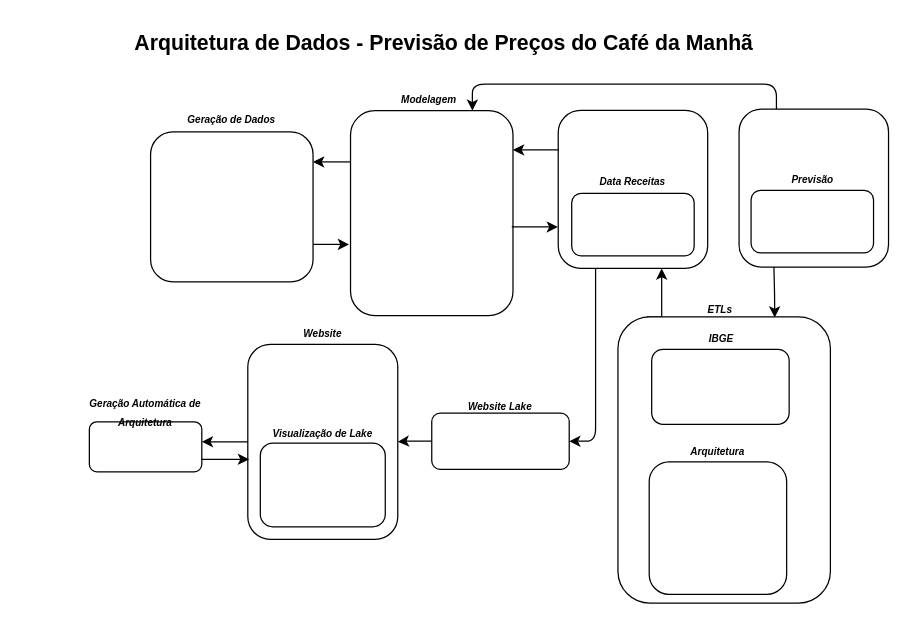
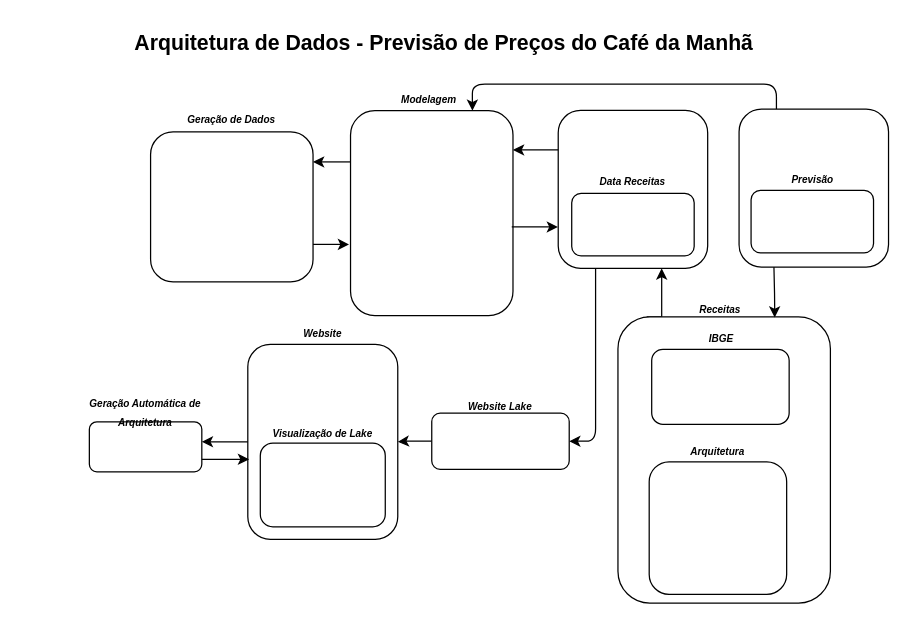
- <mxCell id="26" value="&lt;i&gt;&lt;font style=&quot;font-size: 8px;&quot;&gt;ETLs&lt;/font&gt;&lt;/i&gt;" style="text;html=1;align=center;verticalAlign=middle;whiteSpace=wrap;rounded=0;fontStyle=1" parent="1" vertex="1"><mxGeometry x="531.46" y="231" width="90" height="30" as="geometry" /></mxCell>
+ <mxCell id="26" value="&lt;i&gt;&lt;font style=&quot;font-size: 8px;&quot;&gt;Receitas&lt;/font&gt;&lt;/i&gt;" style="text;html=1;align=center;verticalAlign=middle;whiteSpace=wrap;rounded=0;fontStyle=1" parent="1" vertex="1"><mxGeometry x="531.46" y="231" width="90" height="30" as="geometry" /></mxCell>
